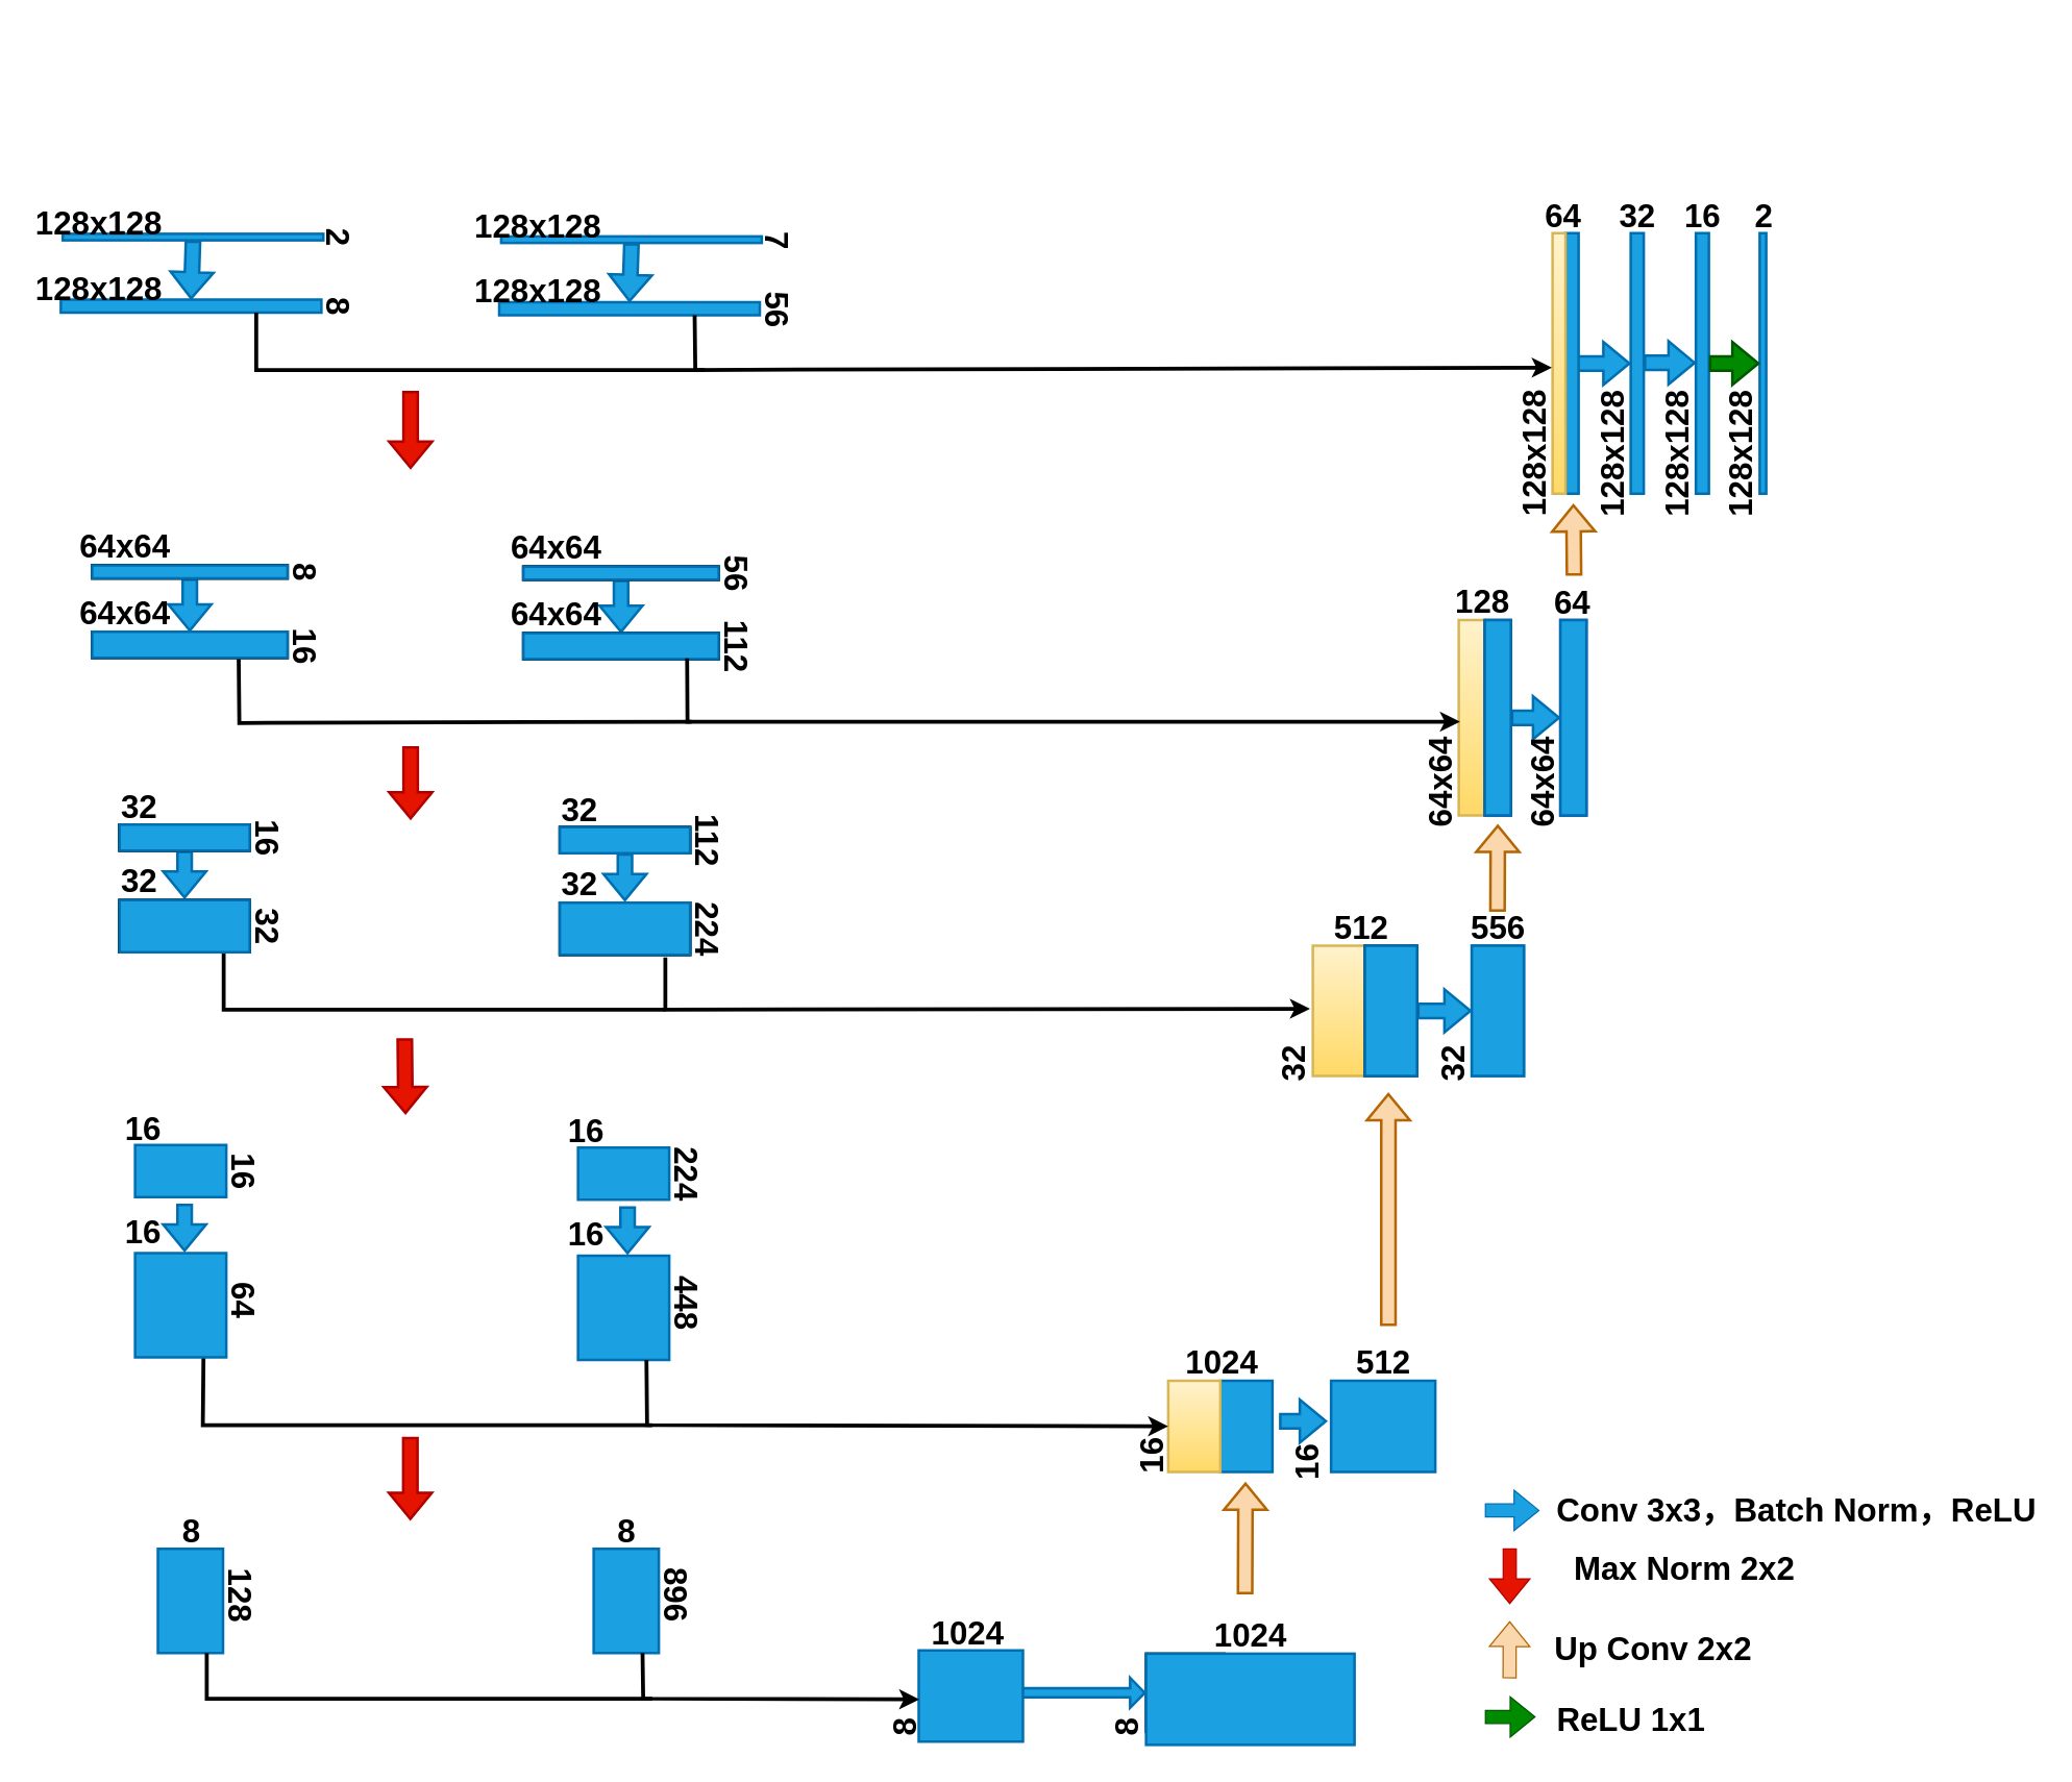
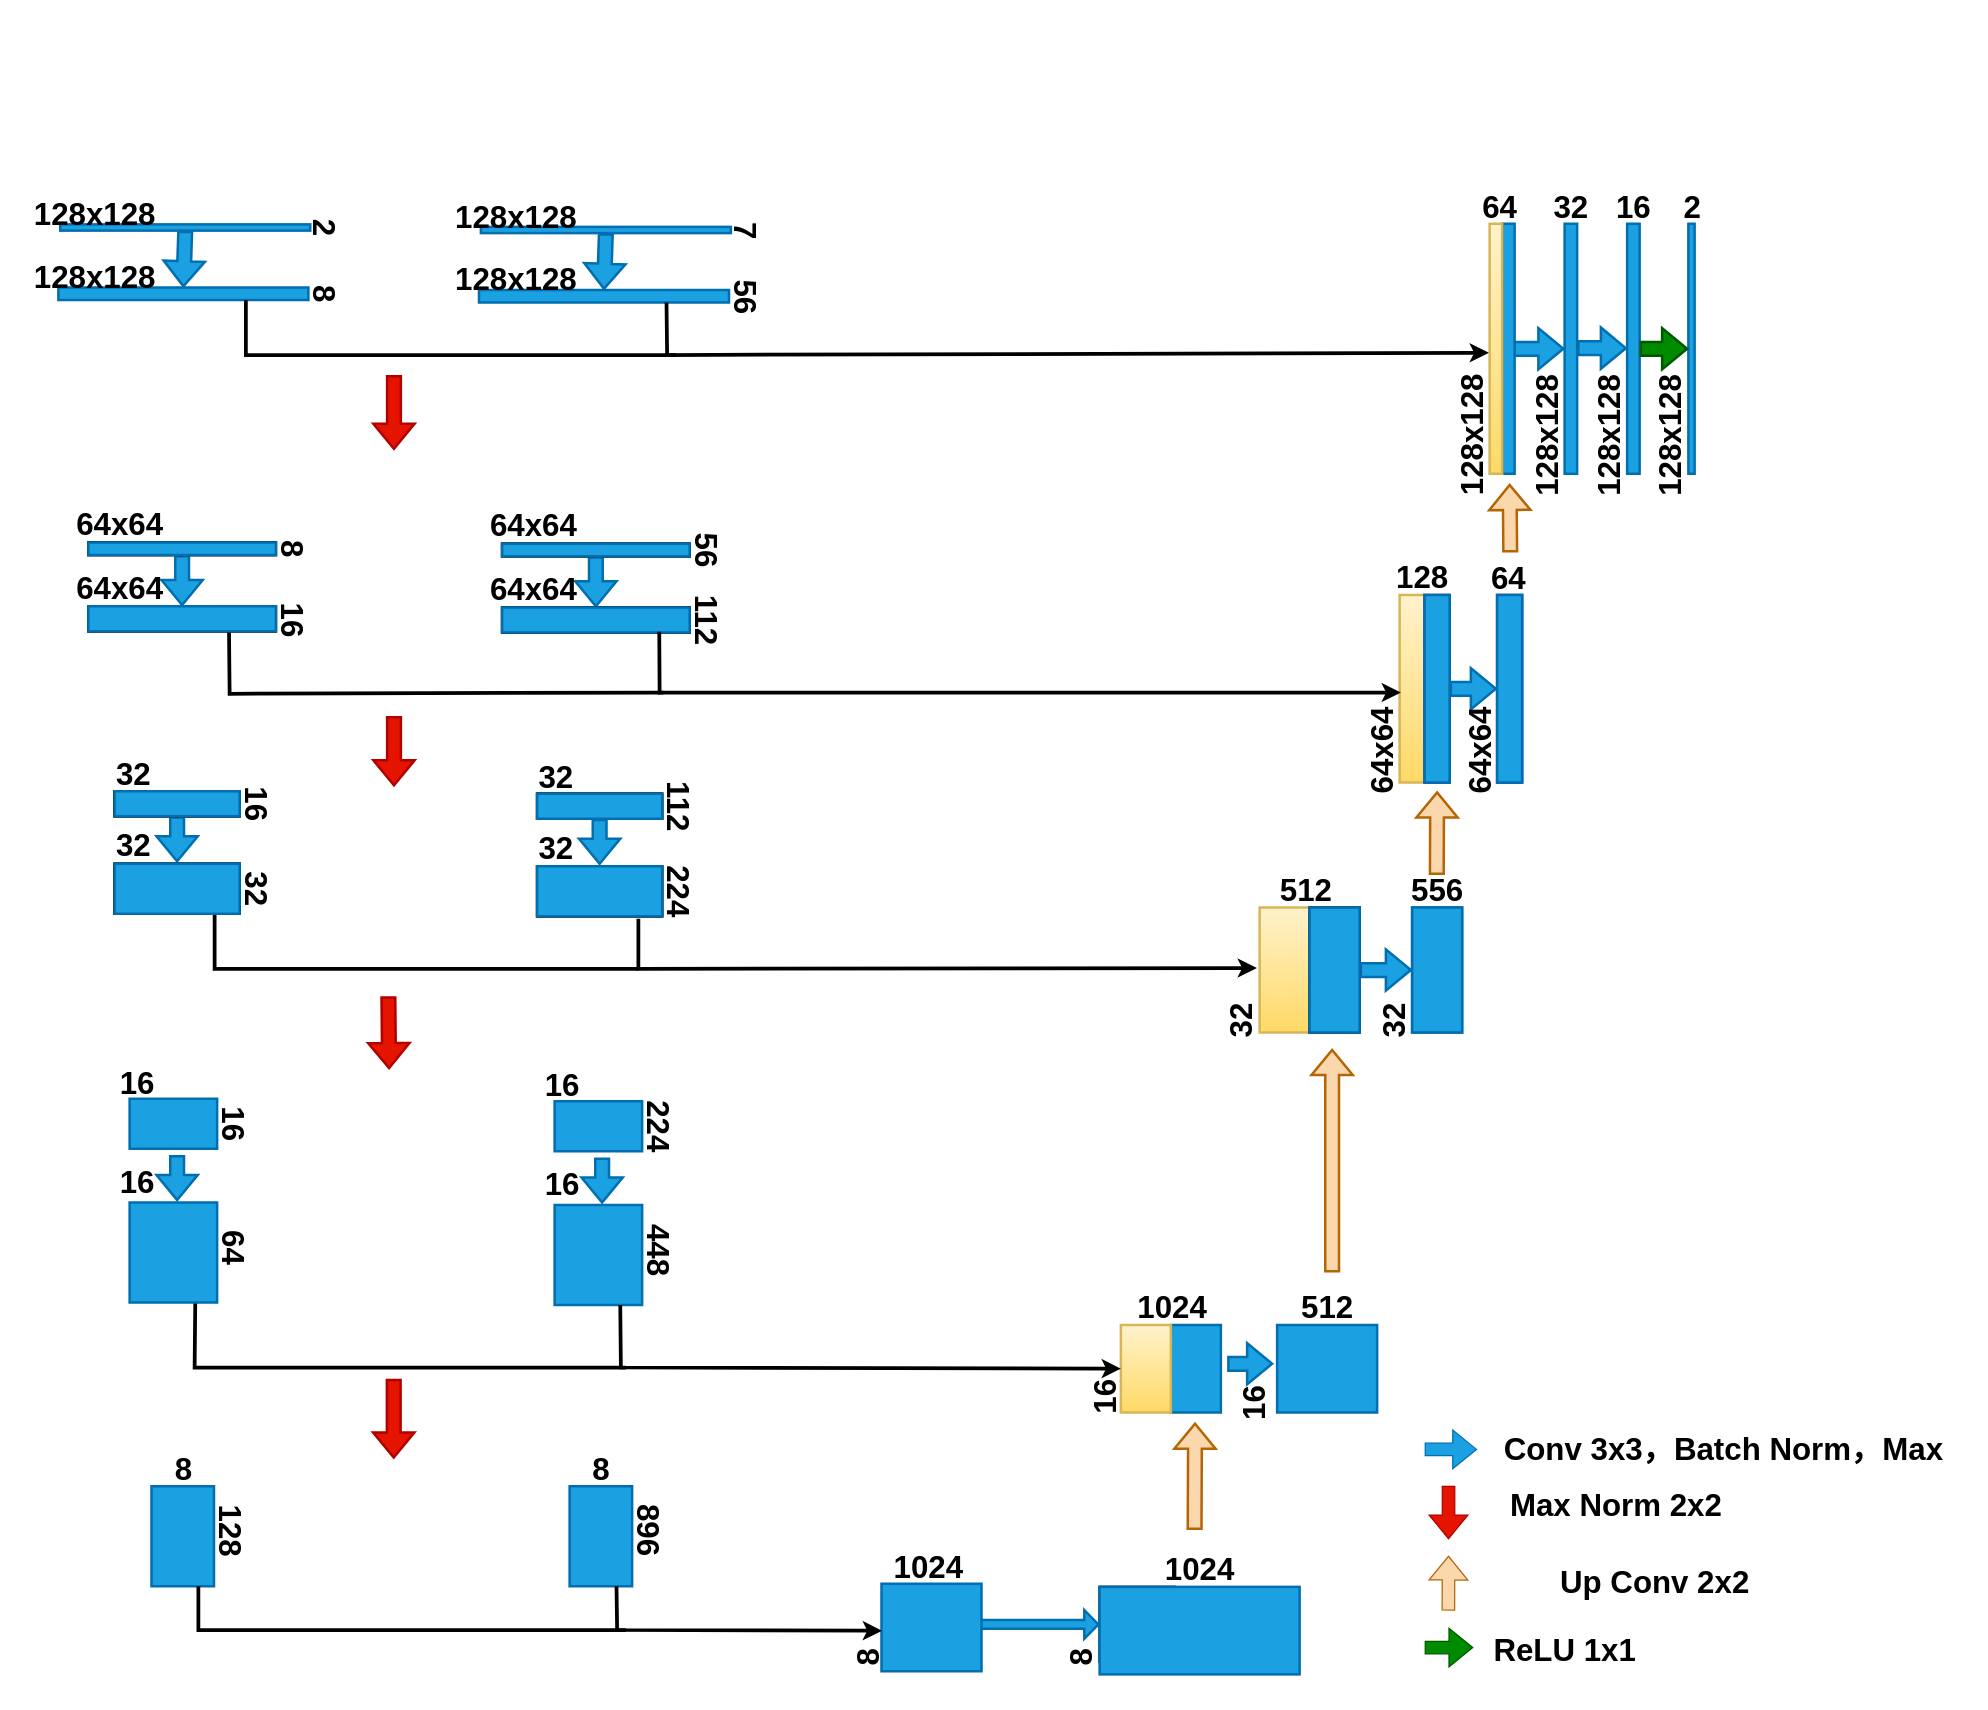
- <mxCell id="158" value="Conv 3x3，Batch Norm，ReLU" style="text;html=1;align=center;verticalAlign=middle;resizable=0;points=[];autosize=1;strokeColor=none;fillColor=none;fontSize=25;fontColor=#000000;fontStyle=1" parent="1" vertex="1"><mxGeometry x="1188" y="1137.5" width="380" height="40" as="geometry" /></mxCell>
+ <mxCell id="158" value="Conv 3x3，Batch Norm，Max" style="text;html=1;align=center;verticalAlign=middle;resizable=0;points=[];autosize=1;strokeColor=none;fillColor=none;fontSize=25;fontColor=#000000;fontStyle=1" parent="1" vertex="1"><mxGeometry x="1188" y="1137.5" width="380" height="40" as="geometry" /></mxCell>
- <mxCell id="162" value="Up Conv 2x2" style="text;html=1;align=center;verticalAlign=middle;resizable=0;points=[];autosize=1;strokeColor=none;fillColor=none;fontSize=25;fontColor=#000000;fontStyle=1" parent="1" vertex="1"><mxGeometry x="1183" y="1244" width="170" height="40" as="geometry" /></mxCell>
+ <mxCell id="162" value="Up Conv 2x2" style="text;html=1;align=center;verticalAlign=middle;resizable=0;points=[];autosize=1;strokeColor=none;fillColor=none;fontSize=25;fontColor=#000000;fontStyle=1" parent="1" vertex="1"><mxGeometry x="1238" y="1244" width="170" height="40" as="geometry" /></mxCell>
